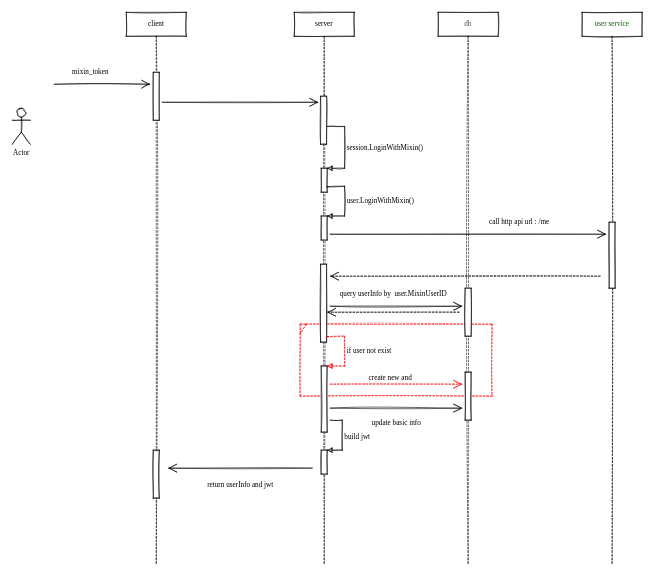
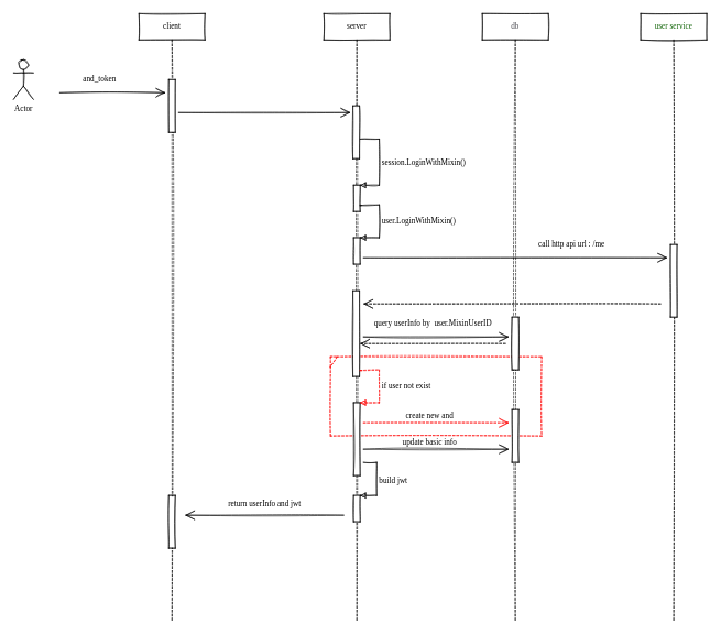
- <mxCell id="24" value="mixin_token" style="text;html=1;resizable=0;autosize=1;align=center;verticalAlign=middle;points=[];fillColor=none;strokeColor=none;rounded=0;sketch=1;fontFamily=Comic Sans MS;fontSize=12;" vertex="1" parent="1"><mxGeometry x="110" y="110" width="80" height="20" as="geometry" /></mxCell>
+ <mxCell id="24" value="and_token" style="text;html=1;resizable=0;autosize=1;align=center;verticalAlign=middle;points=[];fillColor=none;strokeColor=none;rounded=0;sketch=1;fontFamily=Comic Sans MS;fontSize=12;" vertex="1" parent="1"><mxGeometry x="110" y="110" width="80" height="20" as="geometry" /></mxCell>
- <mxCell id="20" value="Actor" style="shape=umlActor;verticalLabelPosition=bottom;verticalAlign=top;html=1;sketch=1;fontFamily=Comic Sans MS;fontSize=12;" vertex="1" parent="1"><mxGeometry x="20" y="180" width="30" height="60" as="geometry" /></mxCell>
+ <mxCell id="20" value="Actor" style="shape=umlActor;verticalLabelPosition=bottom;verticalAlign=top;html=1;sketch=1;fontFamily=Comic Sans MS;fontSize=12;" vertex="1" parent="1"><mxGeometry x="20" y="90" width="30" height="60" as="geometry" /></mxCell>
- <mxCell id="35" value="update basic info" style="text;html=1;resizable=0;autosize=1;align=center;verticalAlign=middle;points=[];fillColor=none;strokeColor=none;rounded=0;sketch=1;fontFamily=Comic Sans MS;fontSize=12;" vertex="1" parent="1"><mxGeometry x="605" y="695" width="110" height="20" as="geometry" /></mxCell>
+ <mxCell id="35" value="update basic info" style="text;html=1;resizable=0;autosize=1;align=center;verticalAlign=middle;points=[];fillColor=none;strokeColor=none;rounded=0;sketch=1;fontFamily=Comic Sans MS;fontSize=12;" vertex="1" parent="1"><mxGeometry x="595" y="660" width="110" height="20" as="geometry" /></mxCell>
- <mxCell id="37" value="return userInfo and jwt" style="text;html=1;resizable=0;autosize=1;align=center;verticalAlign=middle;points=[];fillColor=none;strokeColor=none;rounded=0;sketch=1;fontFamily=Comic Sans MS;fontSize=12;" vertex="1" parent="1"><mxGeometry x="325" y="798" width="150" height="20" as="geometry" /></mxCell>
+ <mxCell id="37" value="return userInfo and jwt" style="text;html=1;resizable=0;autosize=1;align=center;verticalAlign=middle;points=[];fillColor=none;strokeColor=none;rounded=0;sketch=1;fontFamily=Comic Sans MS;fontSize=12;" vertex="1" parent="1"><mxGeometry x="325" y="753" width="150" height="20" as="geometry" /></mxCell>
